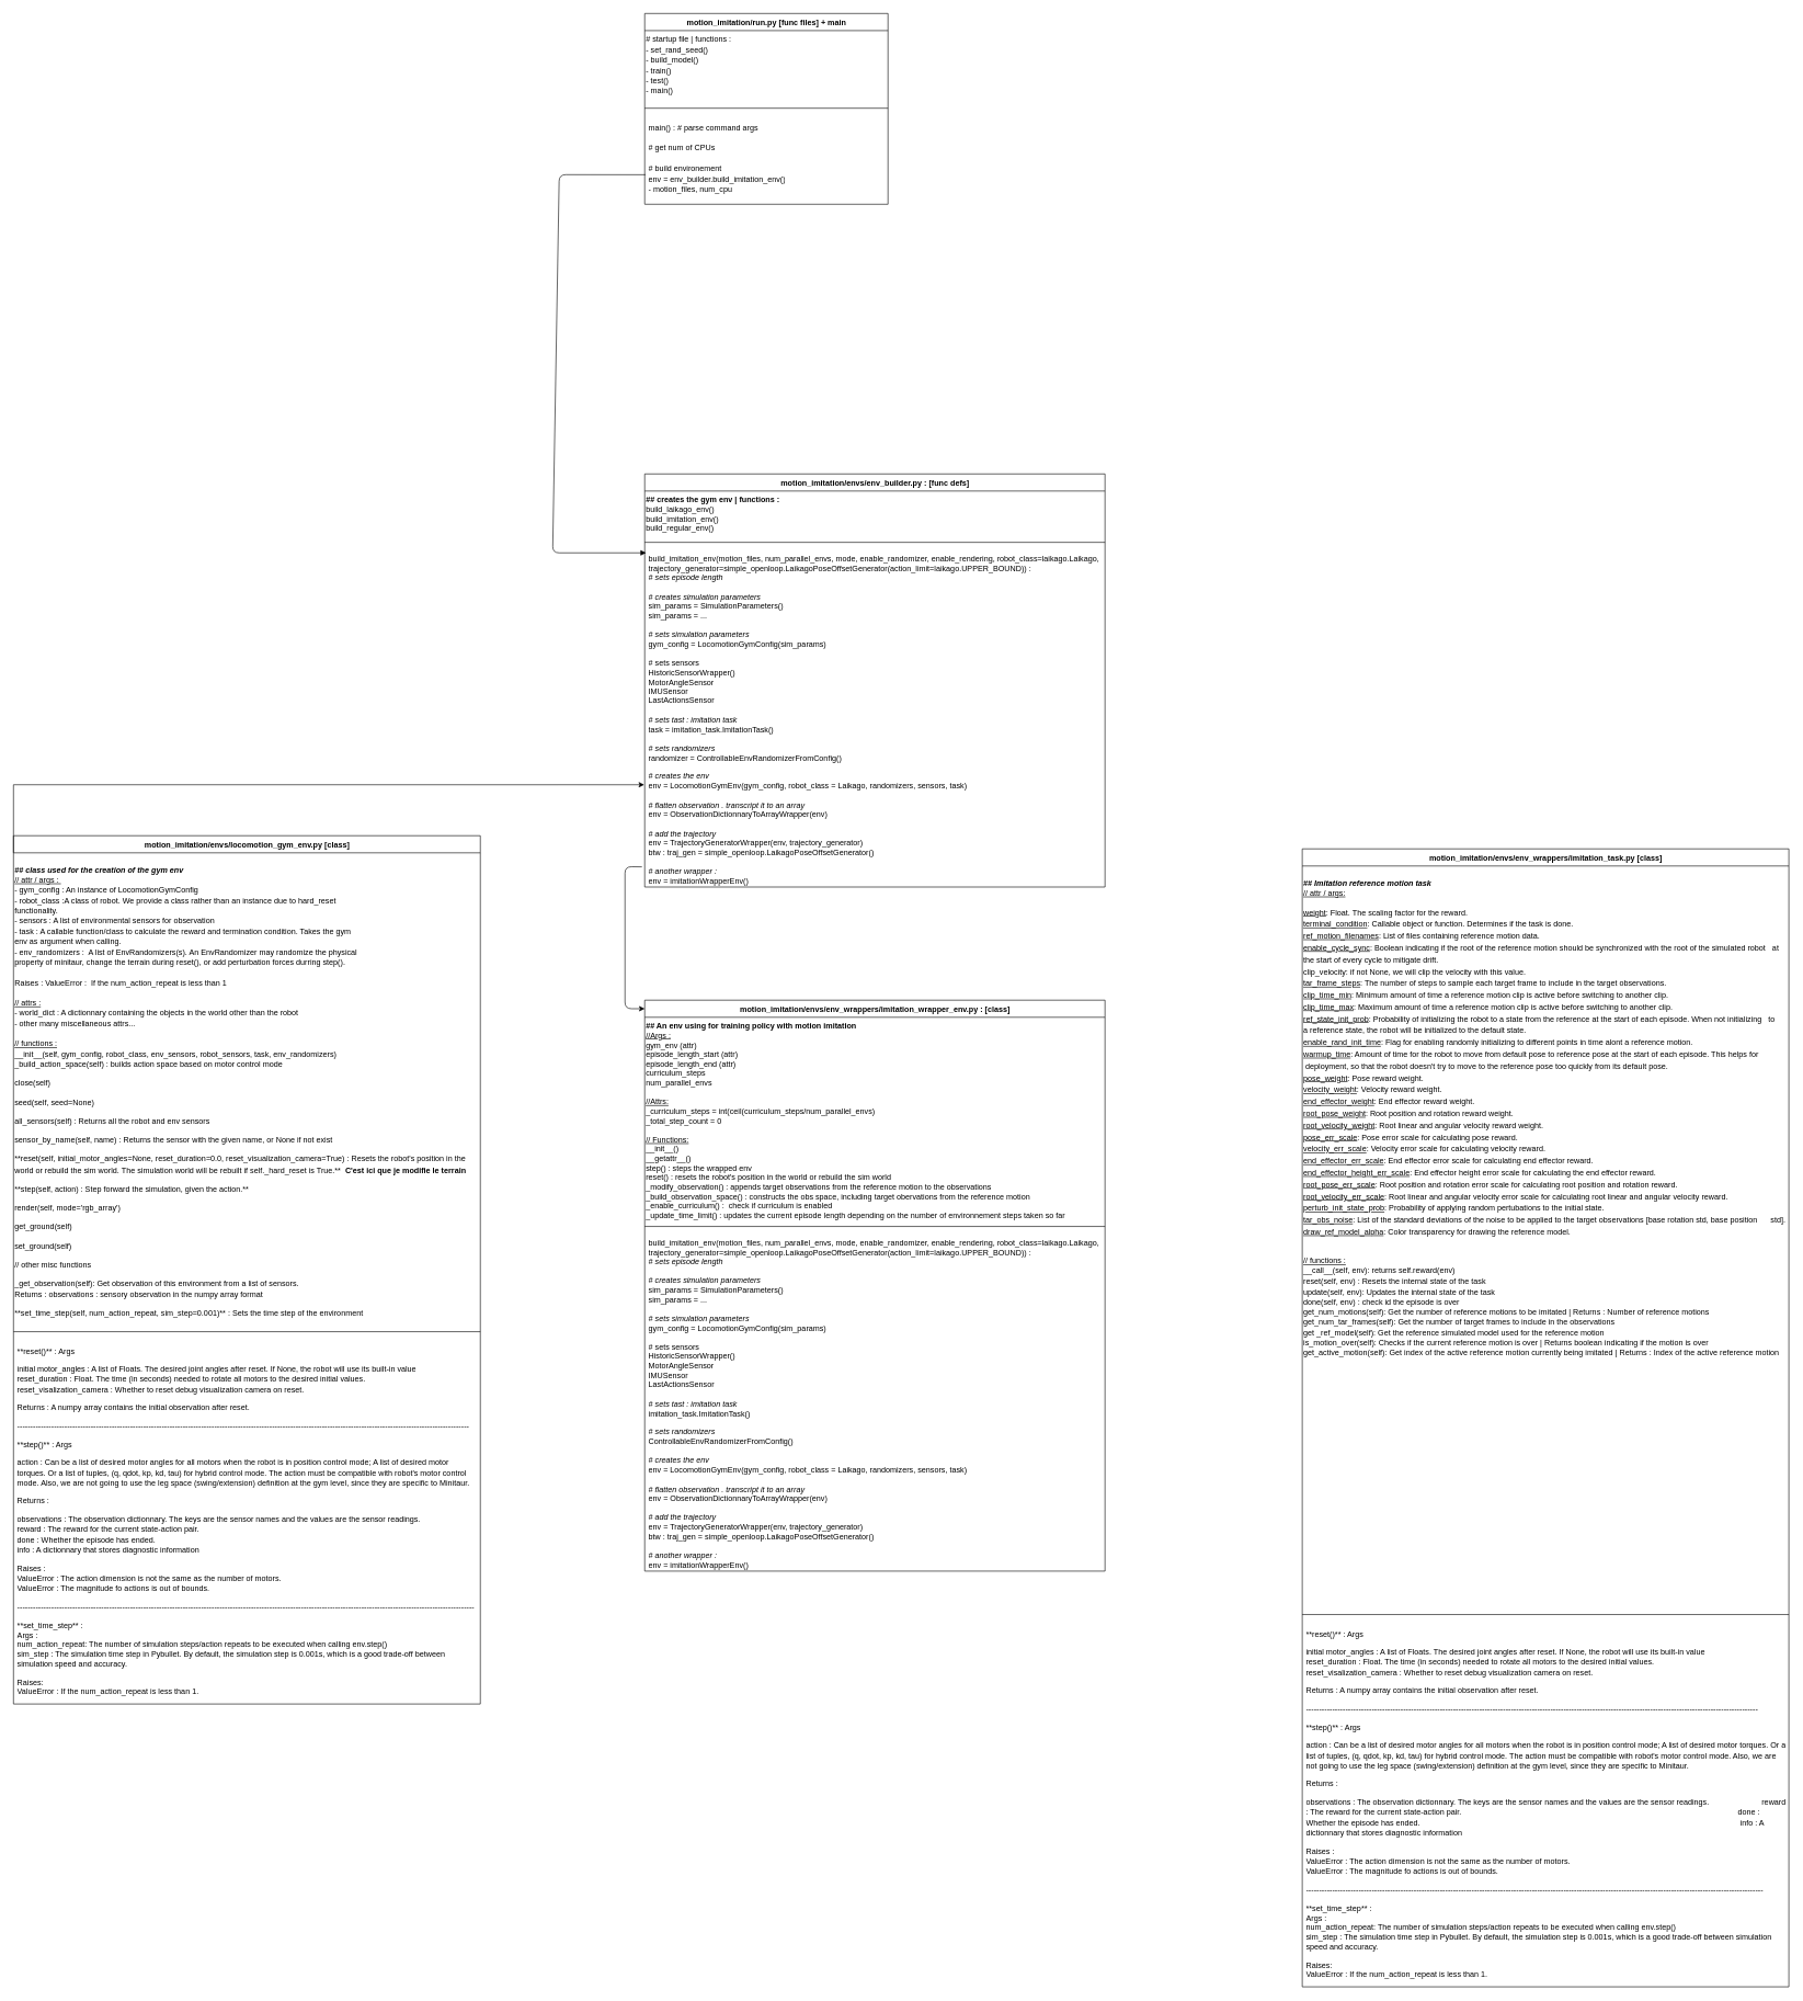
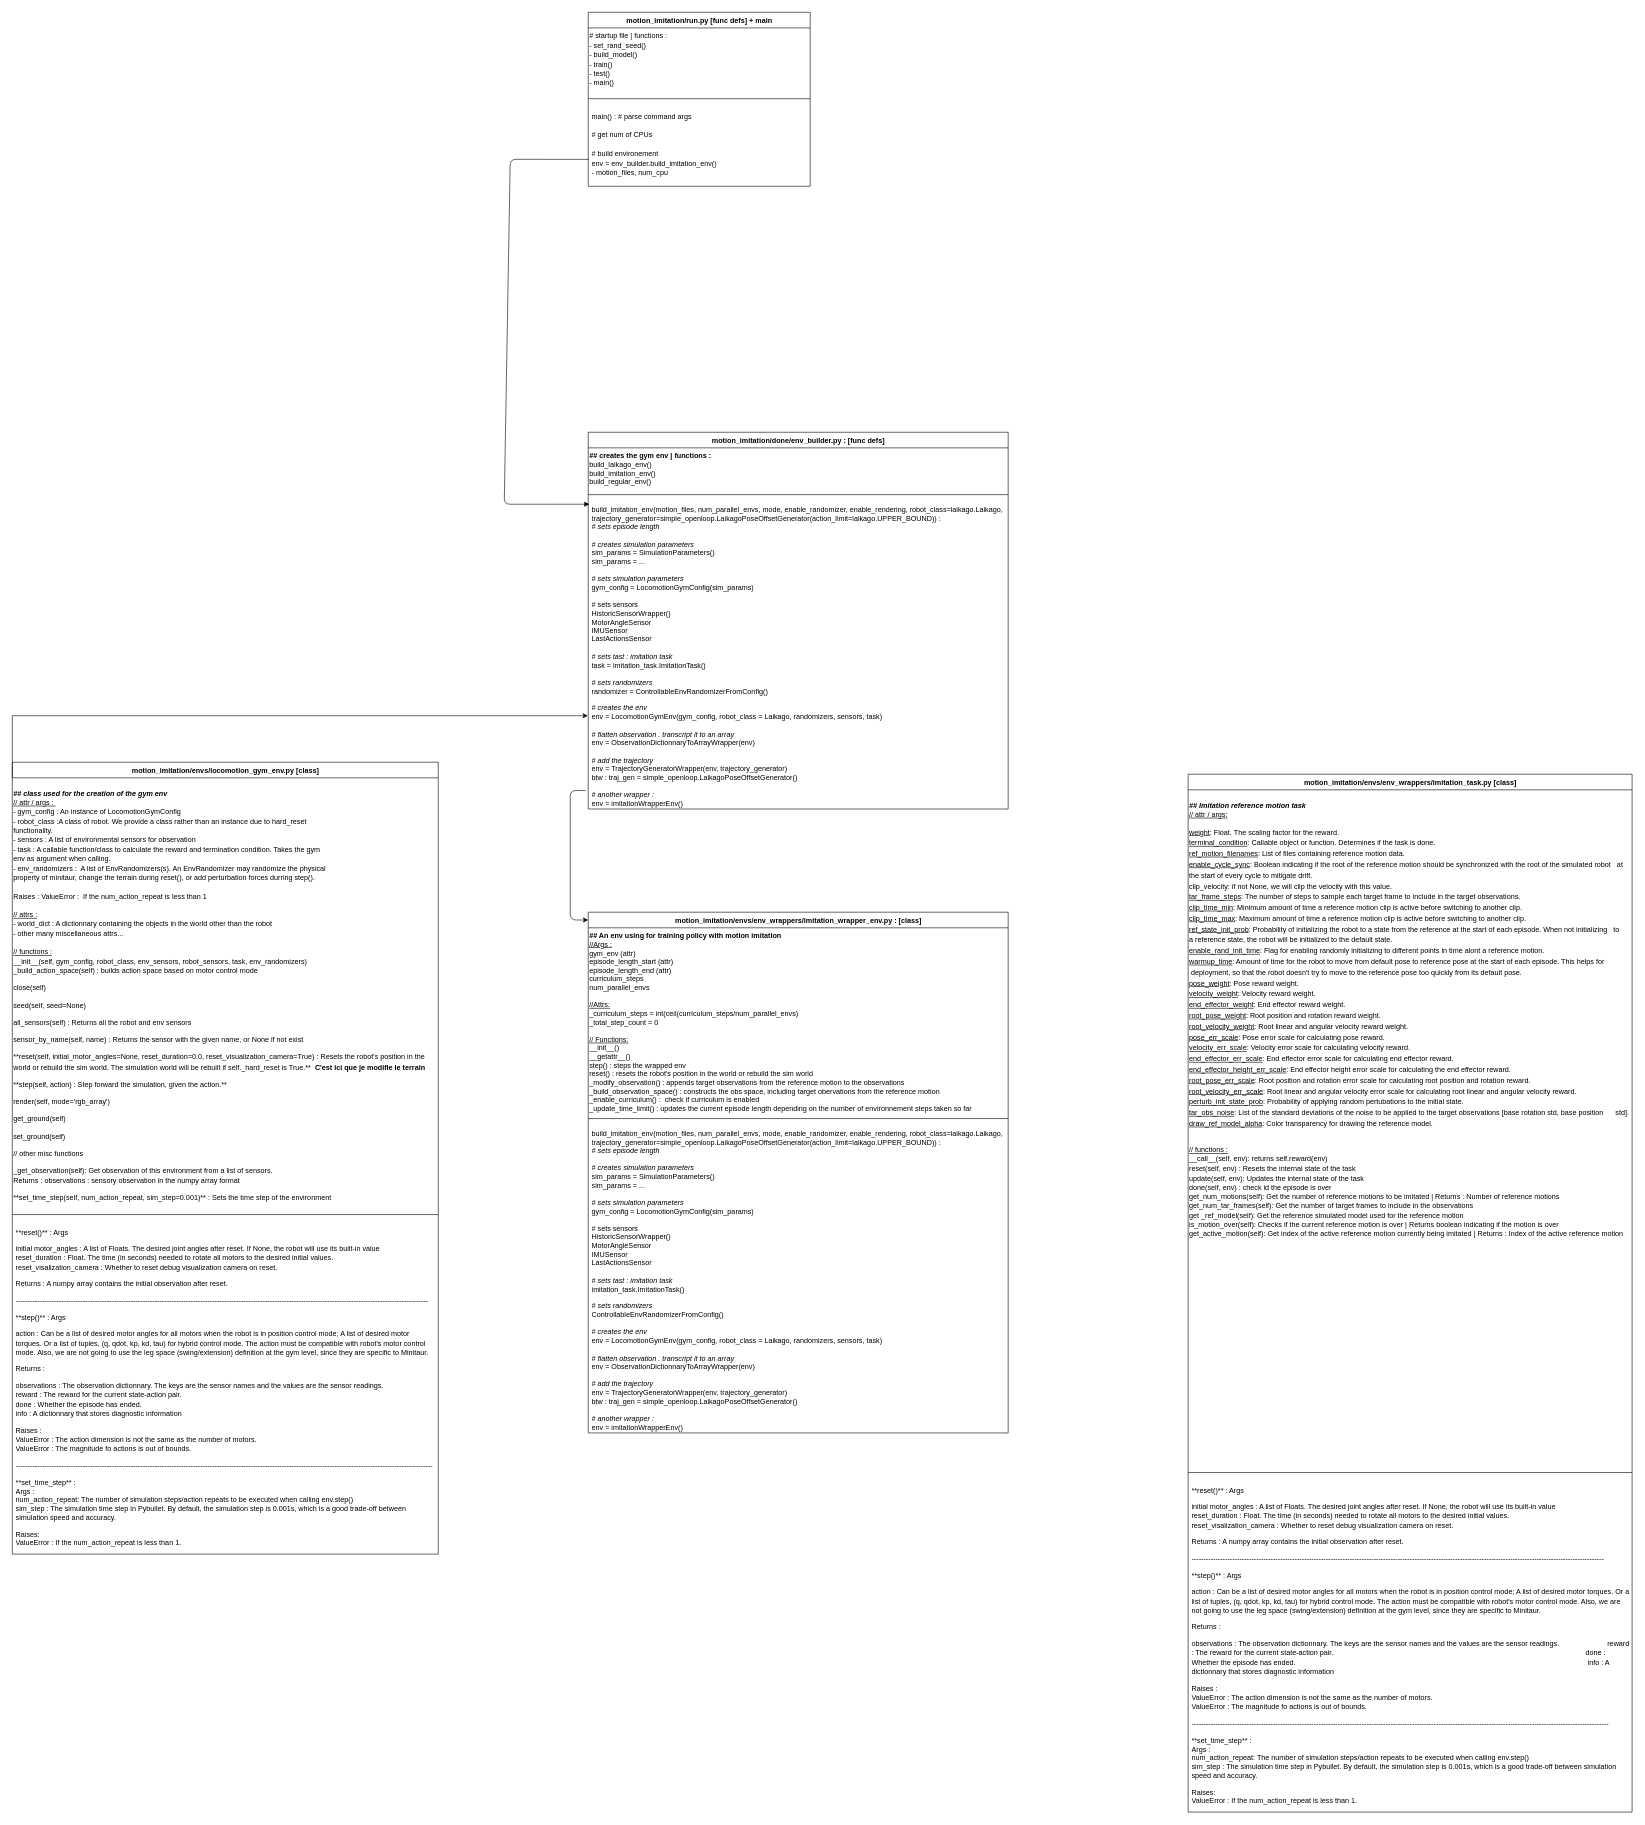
- <mxCell id="2" value="motion_imitation/run.py [func files] + main" style="swimlane;fontStyle=1;align=center;verticalAlign=top;childLayout=stackLayout;horizontal=1;startSize=26;horizontalStack=0;resizeParent=1;resizeParentMax=0;resizeLast=0;collapsible=1;marginBottom=0;html=1;" parent="1" vertex="1"><mxGeometry x="980" y="20" width="370" height="290" as="geometry" /></mxCell>
+ <mxCell id="2" value="motion_imitation/run.py [func defs] + main" style="swimlane;fontStyle=1;align=center;verticalAlign=top;childLayout=stackLayout;horizontal=1;startSize=26;horizontalStack=0;resizeParent=1;resizeParentMax=0;resizeLast=0;collapsible=1;marginBottom=0;html=1;" parent="1" vertex="1"><mxGeometry x="980" y="20" width="370" height="290" as="geometry" /></mxCell>
- <mxCell id="6" value="motion_imitation/envs/env_builder.py : [func defs]" style="swimlane;fontStyle=1;align=center;verticalAlign=top;childLayout=stackLayout;horizontal=1;startSize=26;horizontalStack=0;resizeParent=1;resizeParentMax=0;resizeLast=0;collapsible=1;marginBottom=0;html=1;" parent="1" vertex="1"><mxGeometry x="980" y="720" width="700" height="628" as="geometry"><mxRectangle x="-1440" y="-200" width="320" height="26" as="alternateBounds" /></mxGeometry></mxCell>
+ <mxCell id="6" value="motion_imitation/done/env_builder.py : [func defs]" style="swimlane;fontStyle=1;align=center;verticalAlign=top;childLayout=stackLayout;horizontal=1;startSize=26;horizontalStack=0;resizeParent=1;resizeParentMax=0;resizeLast=0;collapsible=1;marginBottom=0;html=1;" parent="1" vertex="1"><mxGeometry x="980" y="720" width="700" height="628" as="geometry"><mxRectangle x="-1440" y="-200" width="320" height="26" as="alternateBounds" /></mxGeometry></mxCell>
